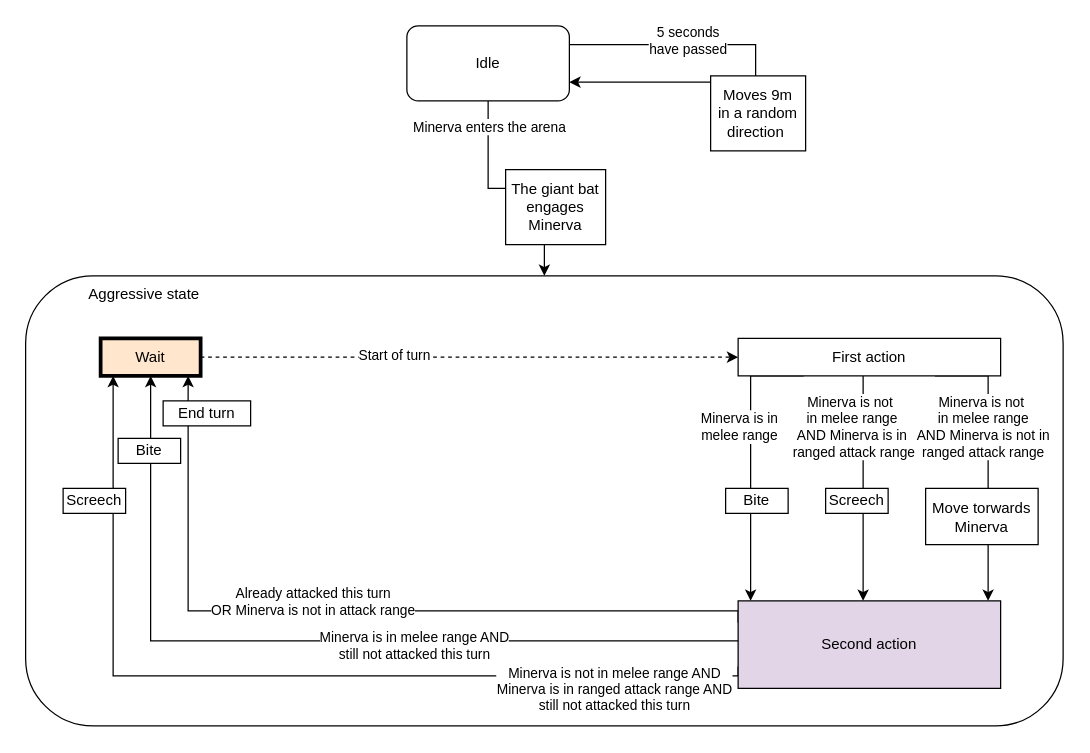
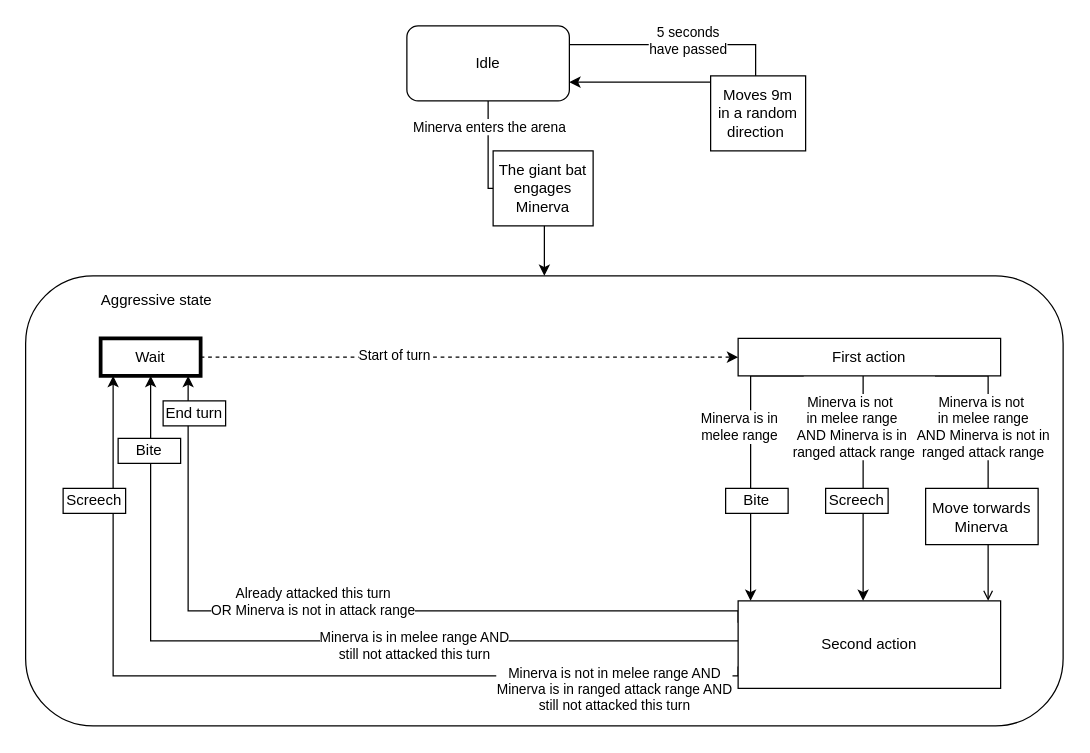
- <mxCell id="31" value="The giant bat engages Minerva" style="text;html=1;align=center;verticalAlign=middle;whiteSpace=wrap;rounded=0;strokeColor=#000000;fillColor=#FFFFFF;" parent="25" vertex="1"><mxGeometry x="404" y="135" width="80" height="60" as="geometry" /></mxCell>
+ <mxCell id="31" value="The giant bat engages Minerva" style="text;html=1;align=center;verticalAlign=middle;whiteSpace=wrap;rounded=0;strokeColor=#000000;fillColor=#FFFFFF;" parent="25" vertex="1"><mxGeometry x="394" y="120" width="80" height="60" as="geometry" /></mxCell>
- <mxCell id="30" value="Aggressive state" style="text;html=1;strokeColor=none;fillColor=none;align=center;verticalAlign=middle;whiteSpace=wrap;rounded=0;" parent="25" vertex="1"><mxGeometry x="60" y="225" width="110" height="20" as="geometry" /></mxCell>
+ <mxCell id="30" value="Aggressive state" style="text;html=1;strokeColor=none;fillColor=none;align=center;verticalAlign=middle;whiteSpace=wrap;rounded=0;" parent="25" vertex="1"><mxGeometry x="70" y="230" width="110" height="20" as="geometry" /></mxCell>
- <mxCell id="7" value="Wait" style="rounded=0;whiteSpace=wrap;html=1;strokeColor=#000000;fillColor=#ffe6cc;strokeWidth=3;" parent="4" vertex="1"><mxGeometry x="80" y="270" width="80" height="30" as="geometry" /></mxCell>
+ <mxCell id="7" value="Wait" style="rounded=0;whiteSpace=wrap;html=1;strokeColor=#000000;fillColor=#ffffff;strokeWidth=3;" parent="4" vertex="1"><mxGeometry x="80" y="270" width="80" height="30" as="geometry" /></mxCell>
- <mxCell id="33" value="End turn" style="text;html=1;align=center;verticalAlign=middle;whiteSpace=wrap;rounded=0;fillColor=#ffffff;strokeColor=#000000;" parent="25" vertex="1"><mxGeometry x="130" y="320" width="70" height="20" as="geometry" /></mxCell>
+ <mxCell id="33" value="End turn" style="text;html=1;align=center;verticalAlign=middle;whiteSpace=wrap;rounded=0;fillColor=#ffffff;strokeColor=#000000;" parent="25" vertex="1"><mxGeometry x="130" y="320" width="50" height="20" as="geometry" /></mxCell>
- <mxCell id="12" style="edgeStyle=orthogonalEdgeStyle;rounded=0;orthogonalLoop=1;jettySize=auto;html=1;exitX=0.75;exitY=1;exitDx=0;exitDy=0;" parent="4" source="14" target="21" edge="1"><mxGeometry relative="1" as="geometry"><Array as="points"><mxPoint x="790" y="300" /></Array></mxGeometry></mxCell>
+ <mxCell id="12" style="edgeStyle=orthogonalEdgeStyle;rounded=0;orthogonalLoop=1;jettySize=auto;html=1;exitX=0.75;exitY=1;exitDx=0;exitDy=0;endArrow=open;" parent="4" source="14" target="21" edge="1"><mxGeometry relative="1" as="geometry"><Array as="points"><mxPoint x="790" y="300" /></Array></mxGeometry></mxCell>
- <mxCell id="21" value="Second action" style="rounded=0;whiteSpace=wrap;html=1;strokeColor=#000000;fillColor=#e1d5e7;" parent="4" vertex="1"><mxGeometry x="590" y="480" width="210" height="70" as="geometry" /></mxCell>
+ <mxCell id="21" value="Second action" style="rounded=0;whiteSpace=wrap;html=1;strokeColor=#000000;fillColor=#ffffff;" parent="4" vertex="1"><mxGeometry x="590" y="480" width="210" height="70" as="geometry" /></mxCell>
